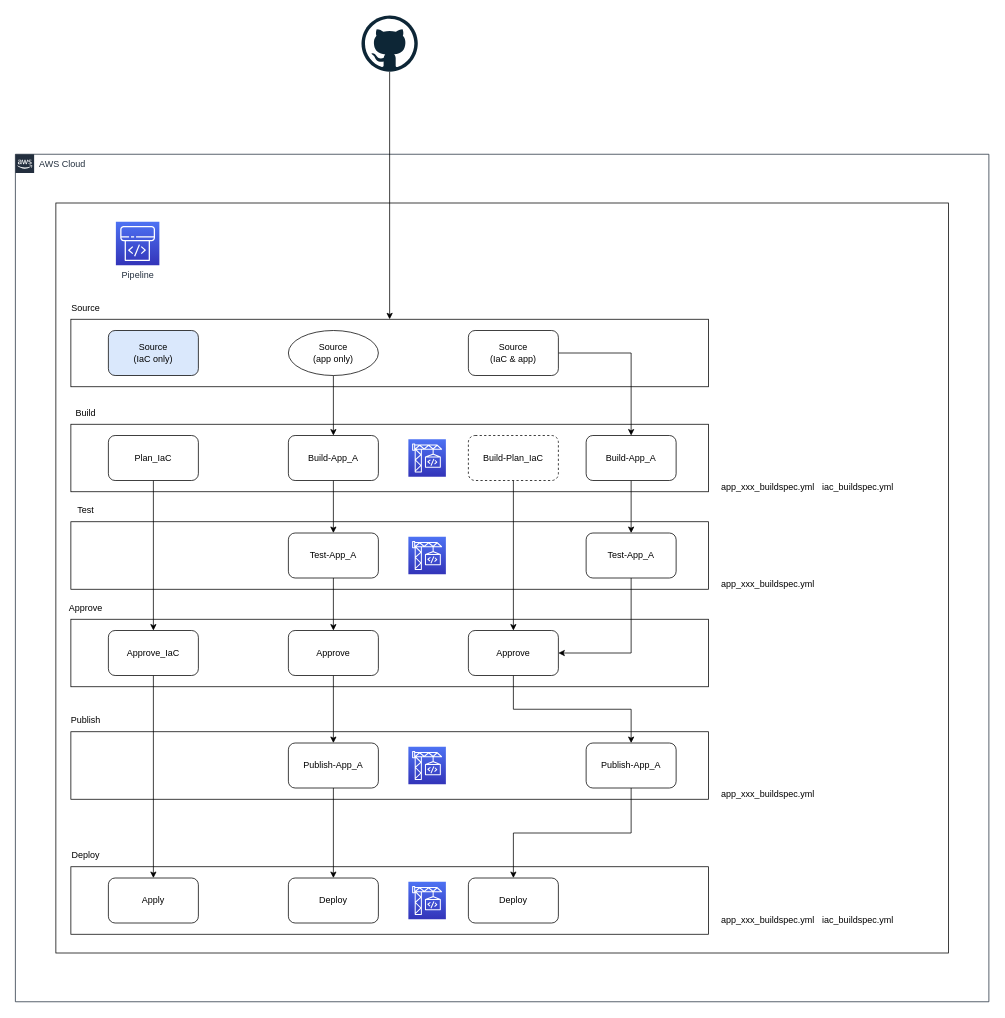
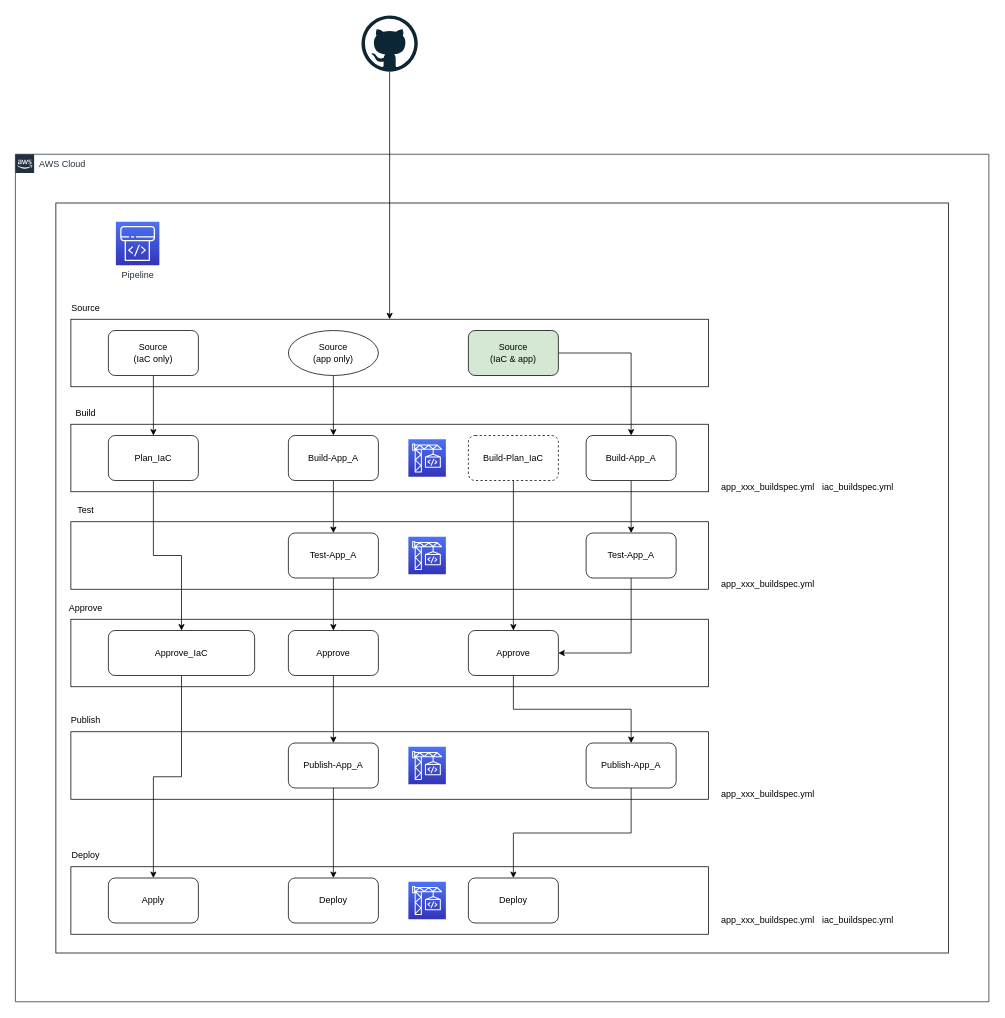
- <mxCell id="10" value="&lt;div&gt;Source&lt;/div&gt;&lt;div&gt;(IaC only)&lt;br&gt;&lt;/div&gt;" style="rounded=1;whiteSpace=wrap;html=1;fillColor=#dae8fc;" parent="1" vertex="1"><mxGeometry x="144" y="440" width="120" height="60" as="geometry" /></mxCell>
+ <mxCell id="10" value="&lt;div&gt;Source&lt;/div&gt;&lt;div&gt;(IaC only)&lt;br&gt;&lt;/div&gt;" style="rounded=1;whiteSpace=wrap;html=1;" parent="1" vertex="1"><mxGeometry x="144" y="440" width="120" height="60" as="geometry" /></mxCell>
- <mxCell id="26" value="&lt;div&gt;Source&lt;/div&gt;&lt;div&gt;(IaC &amp;amp; app)&lt;br&gt;&lt;/div&gt;" style="rounded=1;whiteSpace=wrap;html=1;" parent="1" vertex="1"><mxGeometry x="624" y="440" width="120" height="60" as="geometry" /></mxCell>
+ <mxCell id="26" value="&lt;div&gt;Source&lt;/div&gt;&lt;div&gt;(IaC &amp;amp; app)&lt;br&gt;&lt;/div&gt;" style="rounded=1;whiteSpace=wrap;html=1;fillColor=#d5e8d4;" parent="1" vertex="1"><mxGeometry x="624" y="440" width="120" height="60" as="geometry" /></mxCell>
+ <mxCell id="9" value="" style="edgeStyle=orthogonalEdgeStyle;rounded=0;orthogonalLoop=1;jettySize=auto;html=1;" parent="1" source="10" target="12" edge="1"><mxGeometry relative="1" as="geometry" /></mxCell>
- <mxCell id="14" value="Approve_IaC" style="rounded=1;whiteSpace=wrap;html=1;" parent="1" vertex="1"><mxGeometry x="144" y="840" width="120" height="60" as="geometry" /></mxCell>
+ <mxCell id="14" value="Approve_IaC" style="rounded=1;whiteSpace=wrap;html=1;" parent="1" vertex="1"><mxGeometry x="144" y="840" width="195" height="60" as="geometry" /></mxCell>
